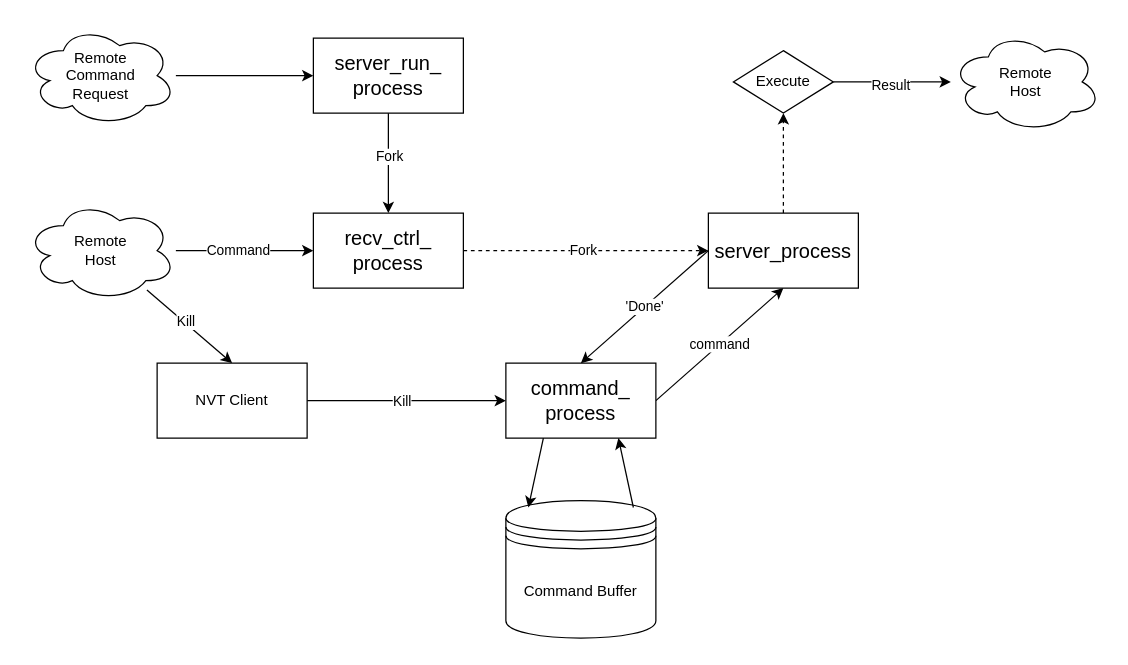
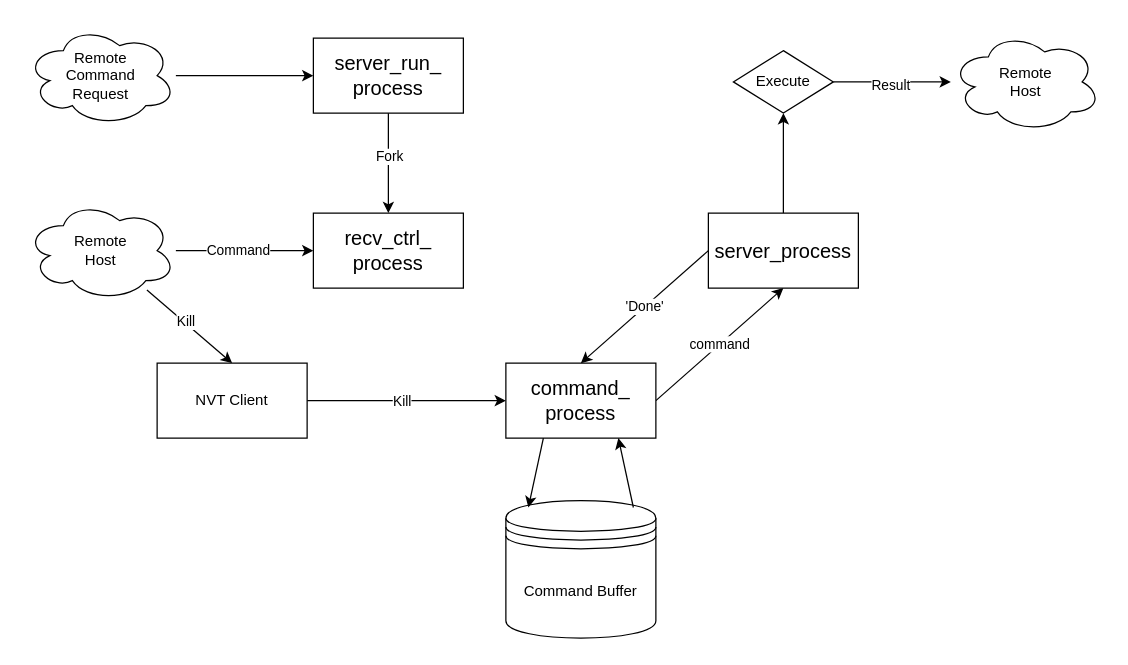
- <mxCell id="9" style="rounded=0;orthogonalLoop=1;jettySize=auto;html=1;entryX=0.5;entryY=1;entryDx=0;entryDy=0;exitX=0.5;exitY=0;exitDx=0;exitDy=0;dashed=1;" edge="1" parent="1" source="10" target="21"><mxGeometry relative="1" as="geometry" /></mxCell>
+ <mxCell id="9" style="rounded=0;orthogonalLoop=1;jettySize=auto;html=1;entryX=0.5;entryY=1;entryDx=0;entryDy=0;exitX=0.5;exitY=0;exitDx=0;exitDy=0;" edge="1" parent="1" source="10" target="21"><mxGeometry relative="1" as="geometry" /></mxCell>
- <mxCell id="5" style="edgeStyle=orthogonalEdgeStyle;rounded=0;orthogonalLoop=1;jettySize=auto;html=1;entryX=0;entryY=0.5;entryDx=0;entryDy=0;dashed=1;" edge="1" parent="1" source="7" target="10"><mxGeometry relative="1" as="geometry" /></mxCell>
- <mxCell id="6" value="Fork" style="edgeLabel;html=1;align=center;verticalAlign=middle;resizable=0;points=[];" vertex="1" connectable="0" parent="5"><mxGeometry x="-0.031" y="1" relative="1" as="geometry"><mxPoint as="offset" /></mxGeometry></mxCell>
